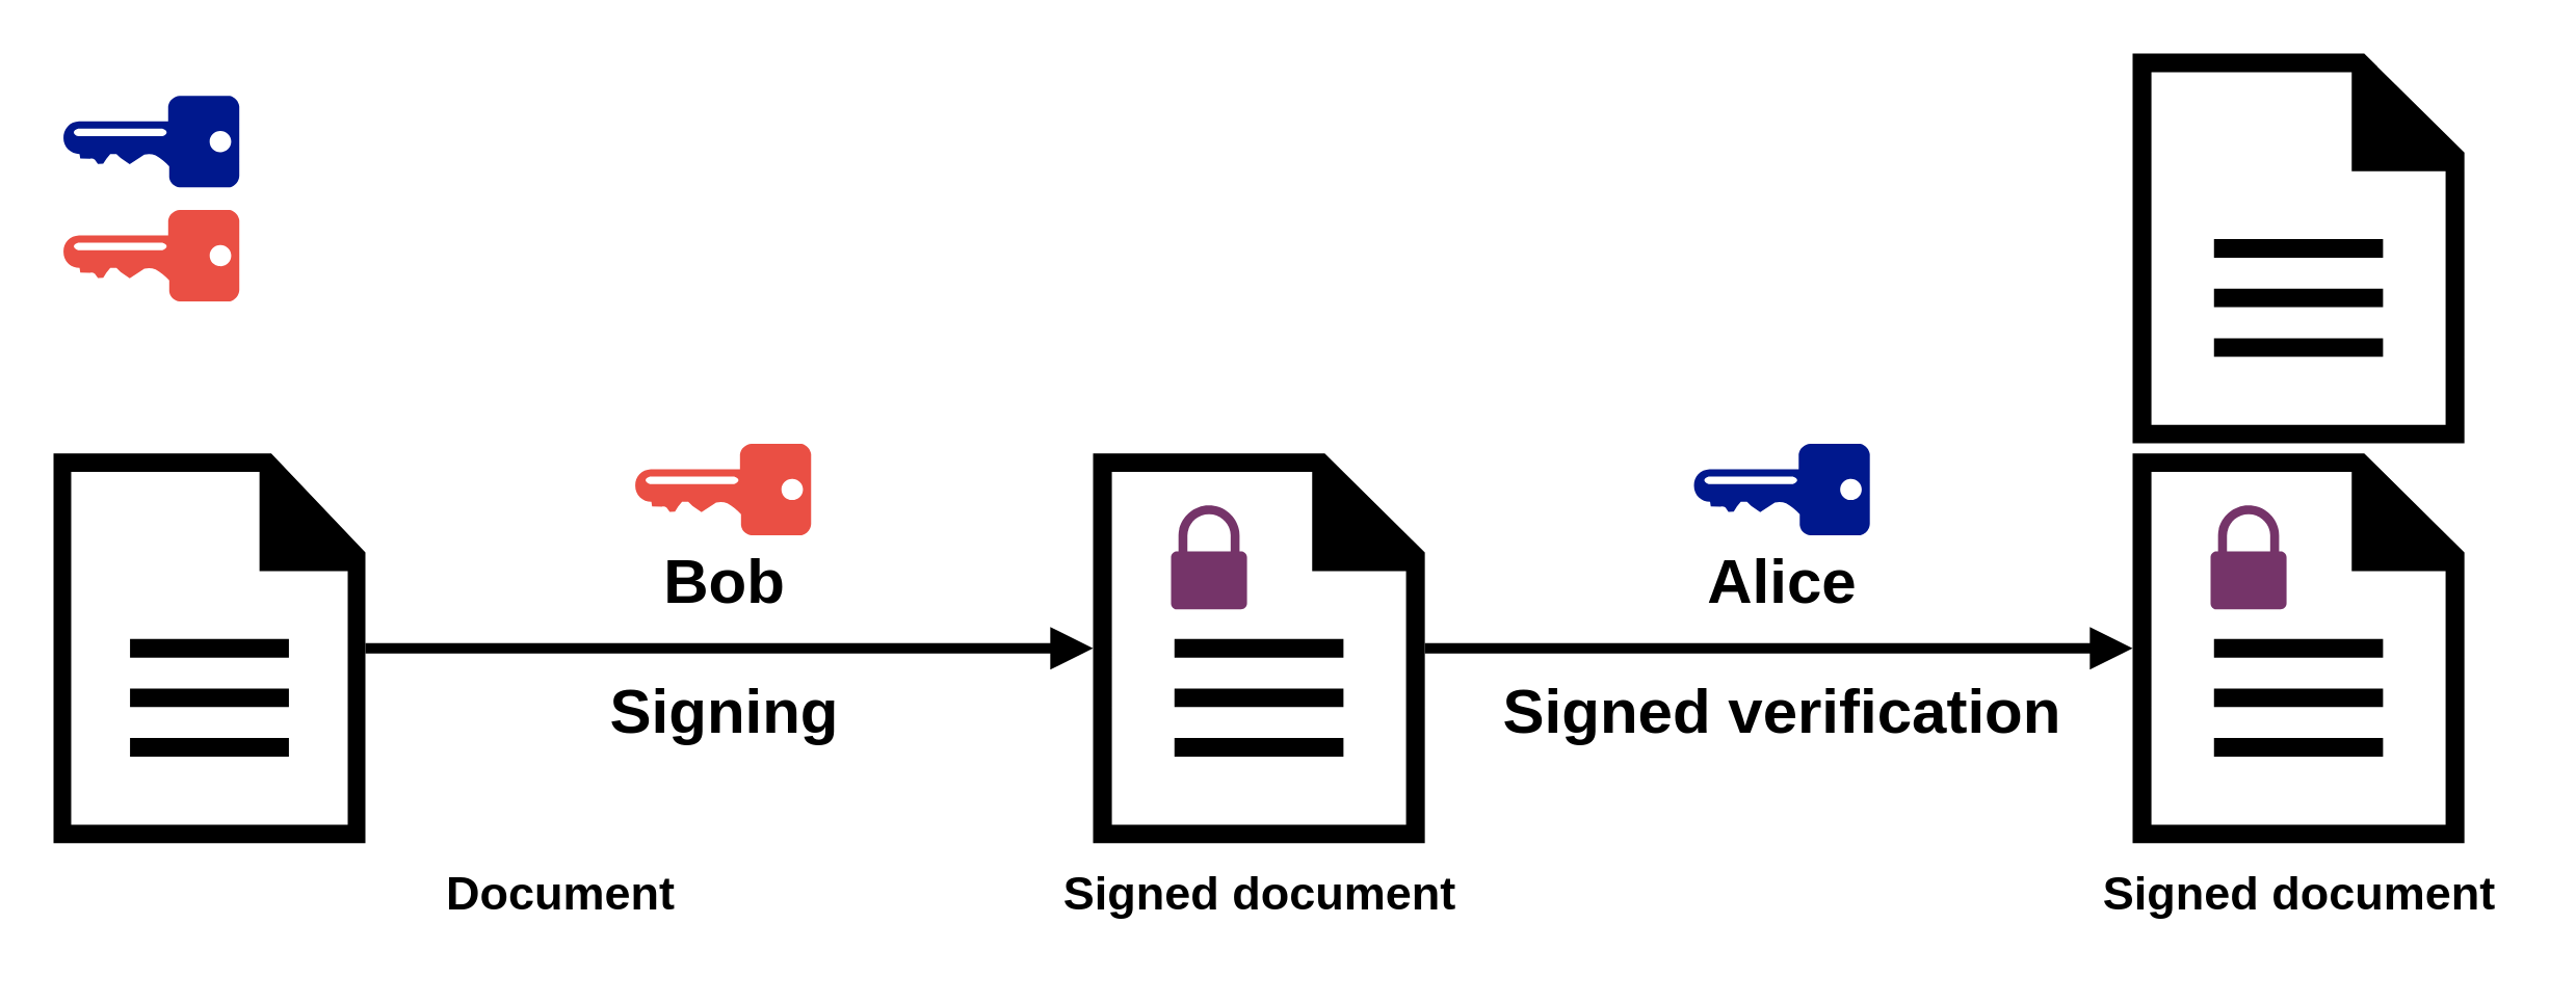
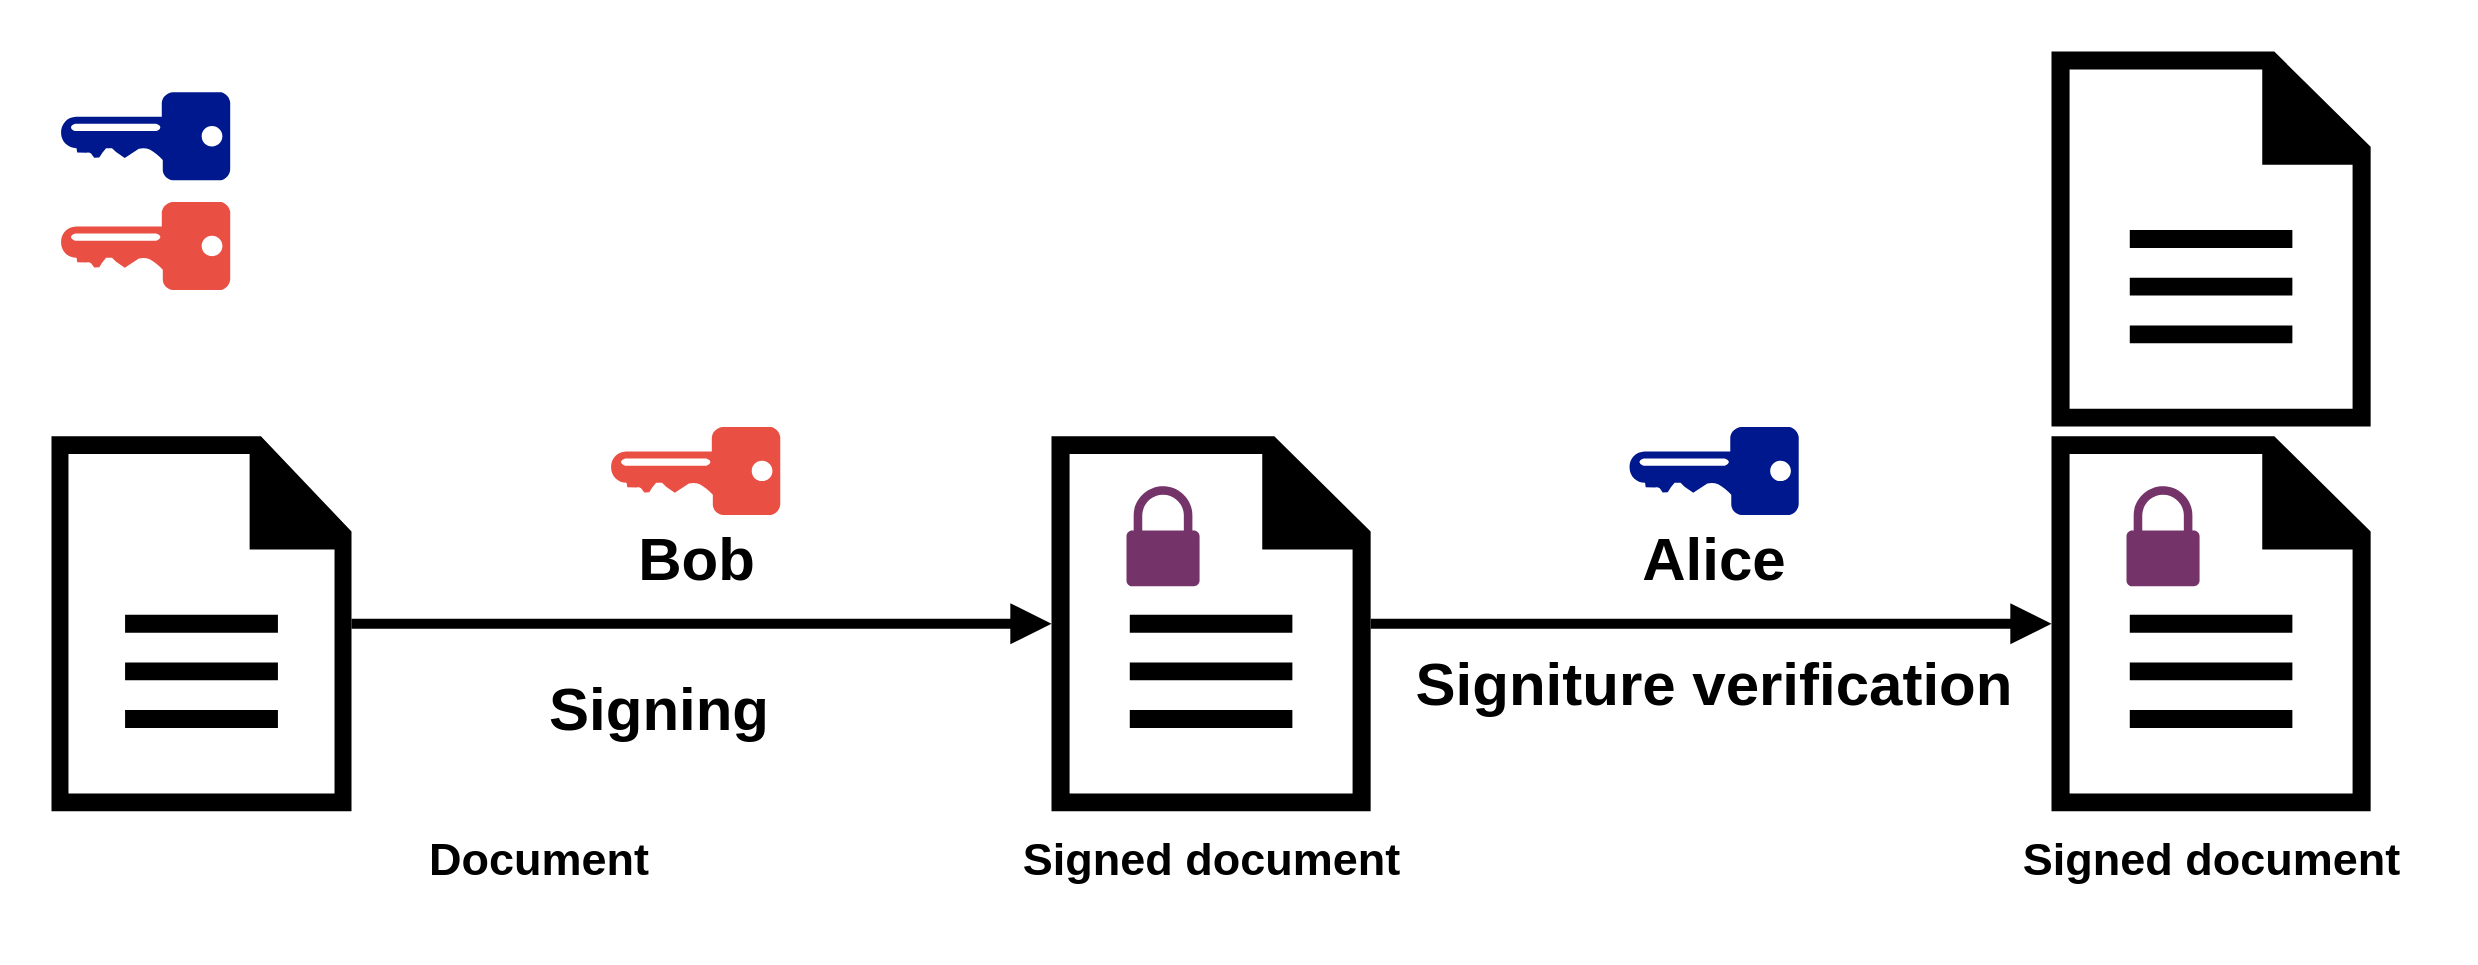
- <mxCell id="10" value="&lt;b&gt;&lt;font style=&quot;font-size: 24px&quot;&gt;Signing&lt;/font&gt;&lt;/b&gt;" style="text;html=1;align=center;verticalAlign=middle;resizable=0;points=[];autosize=1;" parent="1" vertex="1"><mxGeometry x="222.62" y="254" width="110" height="40" as="geometry" /></mxCell>
+ <mxCell id="10" value="&lt;b&gt;&lt;font style=&quot;font-size: 24px&quot;&gt;Signing&lt;/font&gt;&lt;/b&gt;" style="text;html=1;align=center;verticalAlign=middle;resizable=0;points=[];autosize=1;" parent="1" vertex="1"><mxGeometry x="207.62" y="264" width="110" height="40" as="geometry" /></mxCell>
- <mxCell id="13" value="&lt;b&gt;&lt;font style=&quot;font-size: 24px&quot;&gt;Signed verification&lt;/font&gt;&lt;/b&gt;" style="text;html=1;align=center;verticalAlign=middle;resizable=0;points=[];autosize=1;" parent="1" vertex="1"><mxGeometry x="555" y="254" width="260" height="40" as="geometry" /></mxCell>
+ <mxCell id="13" value="&lt;b&gt;&lt;font style=&quot;font-size: 24px&quot;&gt;Signiture verification&lt;/font&gt;&lt;/b&gt;" style="text;html=1;align=center;verticalAlign=middle;resizable=0;points=[];autosize=1;" parent="1" vertex="1"><mxGeometry x="555" y="254" width="260" height="40" as="geometry" /></mxCell>
